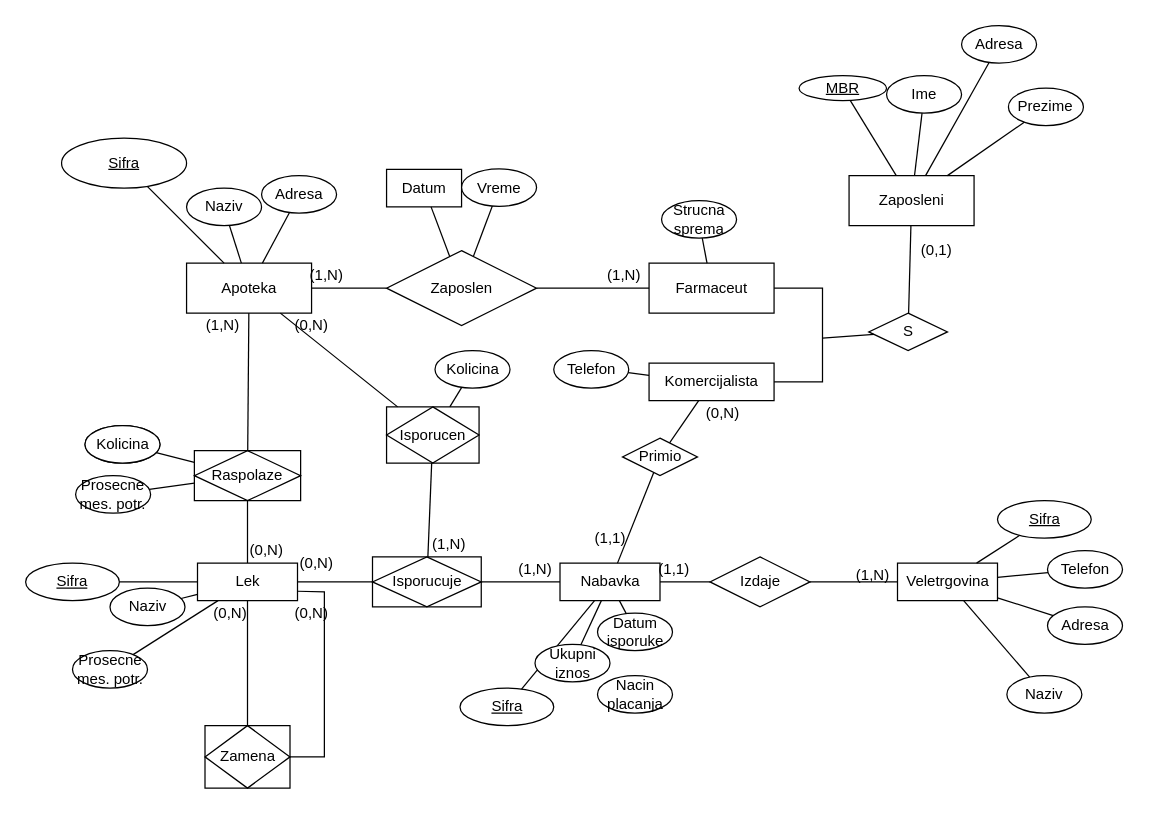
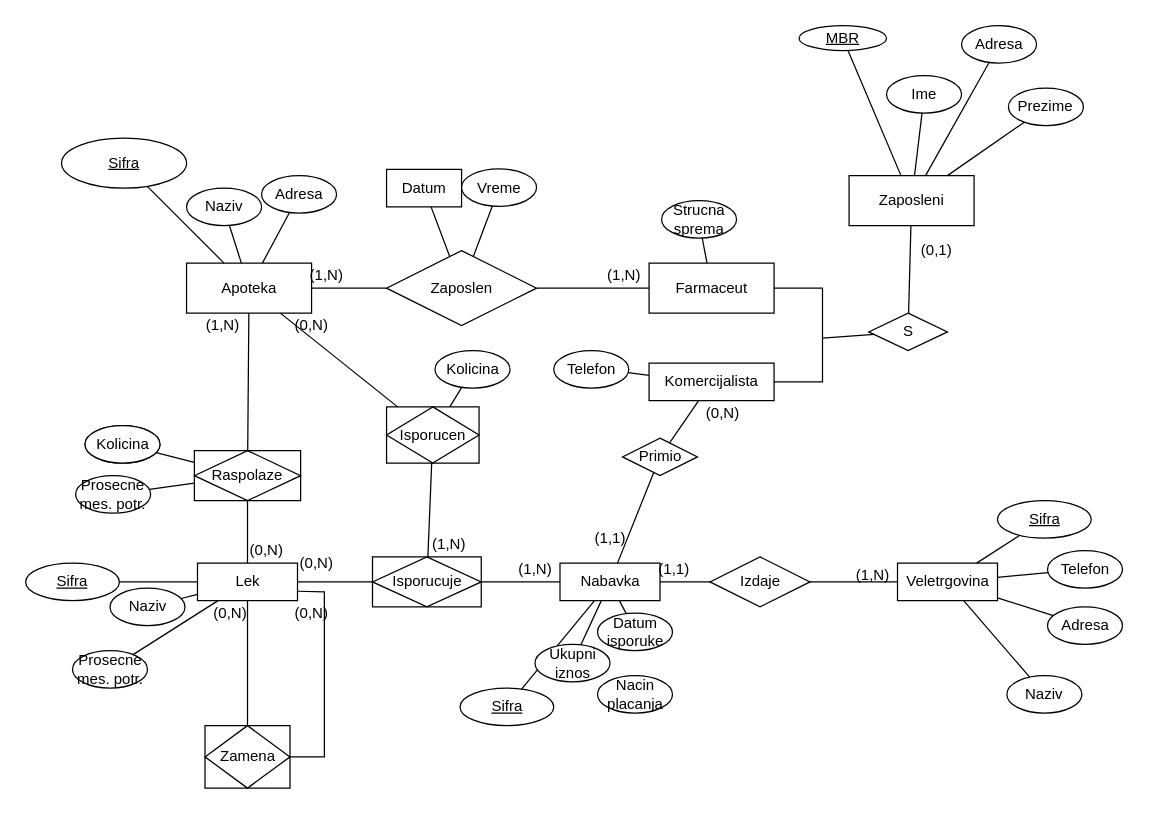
- <mxCell id="65" value="MBR" style="ellipse;whiteSpace=wrap;html=1;align=center;fontStyle=4;" vertex="1" parent="1"><mxGeometry x="638.75" y="60" width="70" height="20" as="geometry" /></mxCell>
+ <mxCell id="65" value="MBR" style="ellipse;whiteSpace=wrap;html=1;align=center;fontStyle=4;" vertex="1" parent="1"><mxGeometry x="638.75" y="20" width="70" height="20" as="geometry" /></mxCell>
